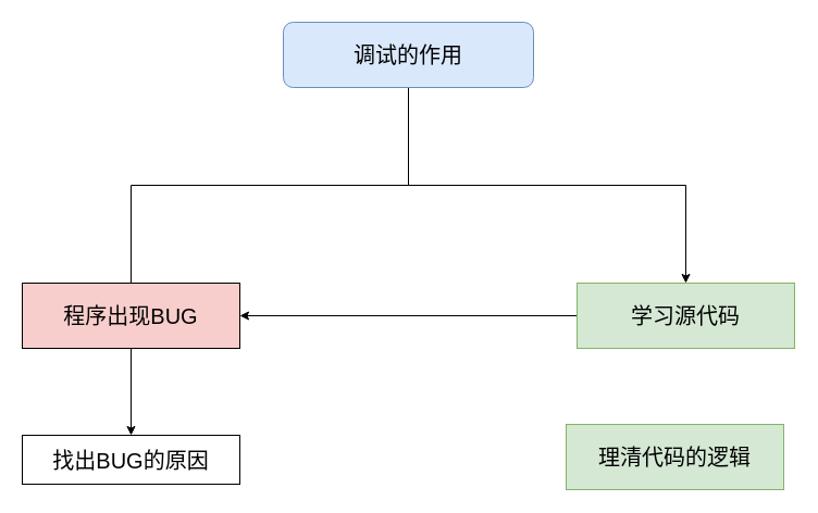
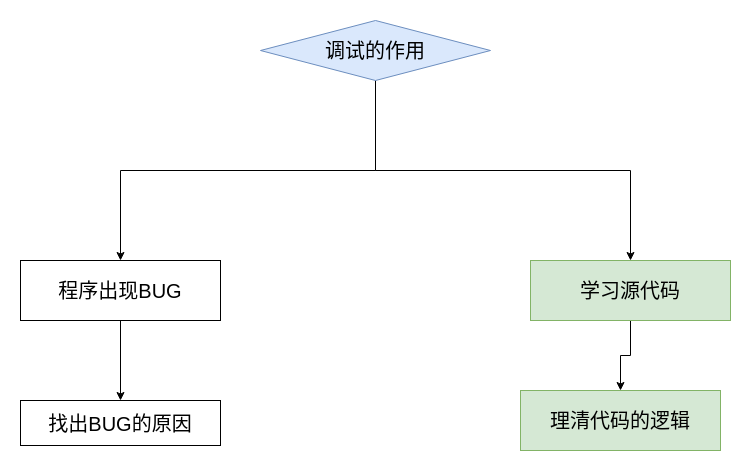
- <mxCell id="4" value="调试的作用" style="rounded=1;whiteSpace=wrap;html=1;fontSize=20;fillColor=#dae8fc;strokeColor=#6c8ebf;" parent="1" vertex="1"><mxGeometry x="260" y="20" width="230" height="60" as="geometry" /></mxCell>
+ <mxCell id="4" value="调试的作用" style="rhombus;whiteSpace=wrap;html=1;fontSize=20;fillColor=#dae8fc;strokeColor=#6c8ebf;" parent="1" vertex="1"><mxGeometry x="260" y="20" width="230" height="60" as="geometry" /></mxCell>
- <mxCell id="2" style="edgeStyle=orthogonalEdgeStyle;rounded=0;orthogonalLoop=1;jettySize=auto;html=1;exitX=0.5;exitY=1;exitDx=0;exitDy=0;fontSize=20;endArrow=none;" parent="1" source="4" target="6" edge="1"><mxGeometry relative="1" as="geometry" /></mxCell>
+ <mxCell id="2" style="edgeStyle=orthogonalEdgeStyle;rounded=0;orthogonalLoop=1;jettySize=auto;html=1;exitX=0.5;exitY=1;exitDx=0;exitDy=0;fontSize=20;" parent="1" source="4" target="6" edge="1"><mxGeometry relative="1" as="geometry" /></mxCell>
- <mxCell id="6" value="程序出现BUG" style="rounded=0;whiteSpace=wrap;html=1;fontSize=20;fillColor=#f8cecc;" parent="1" vertex="1"><mxGeometry x="20" y="260" width="200" height="60" as="geometry" /></mxCell>
+ <mxCell id="6" value="程序出现BUG" style="rounded=0;whiteSpace=wrap;html=1;fontSize=20;" parent="1" vertex="1"><mxGeometry x="20" y="260" width="200" height="60" as="geometry" /></mxCell>
- <mxCell id="8" value="" style="edgeStyle=orthogonalEdgeStyle;rounded=0;orthogonalLoop=1;jettySize=auto;html=1;fontSize=20;" parent="1" source="9" target="6" edge="1"><mxGeometry relative="1" as="geometry" /></mxCell>
+ <mxCell id="8" value="" style="edgeStyle=orthogonalEdgeStyle;rounded=0;orthogonalLoop=1;jettySize=auto;html=1;fontSize=20;" parent="1" source="9" target="10" edge="1"><mxGeometry relative="1" as="geometry" /></mxCell>
